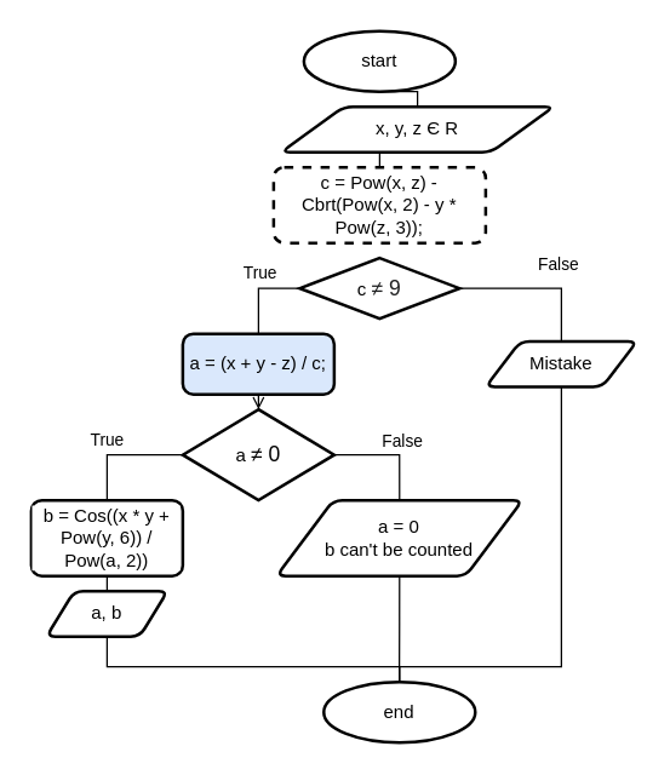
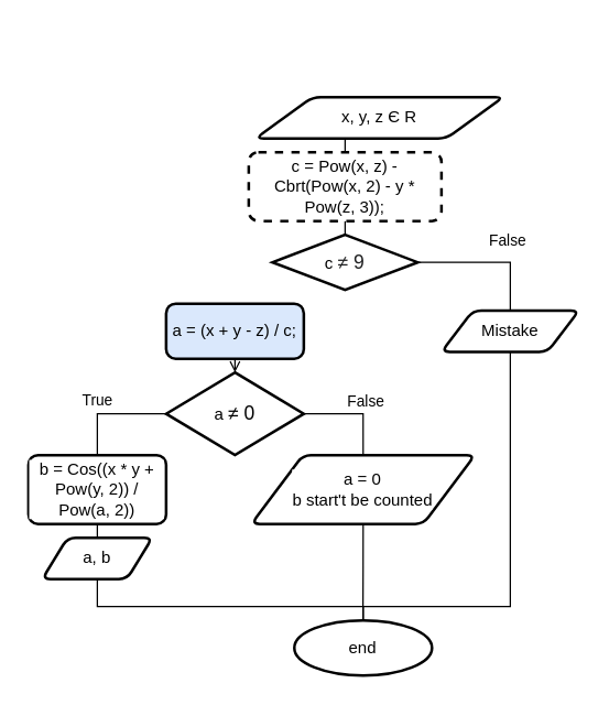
- <mxCell id="3" value="start" style="strokeWidth=2;html=1;shape=mxgraph.flowchart.start_2;whiteSpace=wrap;" parent="1" vertex="1"><mxGeometry x="200" y="20" width="100" height="40" as="geometry" /></mxCell>
- <mxCell id="2" style="edgeStyle=orthogonalEdgeStyle;rounded=0;orthogonalLoop=1;jettySize=auto;html=1;exitX=0.5;exitY=1;exitDx=0;exitDy=0;exitPerimeter=0;entryX=0.5;entryY=0;entryDx=0;entryDy=0;endArrow=none;endFill=0;" parent="1" source="3" target="5" edge="1"><mxGeometry relative="1" as="geometry" /></mxCell>
+ <mxCell id="11" style="edgeStyle=orthogonalEdgeStyle;rounded=0;orthogonalLoop=1;jettySize=auto;html=1;exitX=0.5;exitY=1;exitDx=0;exitDy=0;entryX=0.5;entryY=0;entryDx=0;entryDy=0;entryPerimeter=0;endArrow=none;endFill=0;" parent="1" source="12" target="10" edge="1"><mxGeometry relative="1" as="geometry" /></mxCell>
- <mxCell id="6" style="edgeStyle=orthogonalEdgeStyle;rounded=0;orthogonalLoop=1;jettySize=auto;html=1;exitX=0;exitY=0.5;exitDx=0;exitDy=0;exitPerimeter=0;endArrow=none;endFill=0;" parent="1" source="10" target="14" edge="1"><mxGeometry relative="1" as="geometry" /></mxCell>
- <mxCell id="7" value="True" style="edgeLabel;html=1;align=center;verticalAlign=middle;resizable=0;points=[];" parent="6" vertex="1" connectable="0"><mxGeometry x="0.08" y="3" relative="1" as="geometry"><mxPoint x="-3" y="-14" as="offset" /></mxGeometry></mxCell>
- <mxCell id="20" value="b = Cos((x * y + Pow(y, 6)) / Pow(a, 2))" style="rounded=1;whiteSpace=wrap;html=1;absoluteArcSize=1;arcSize=14;strokeWidth=2;labelBackgroundColor=#FFFFFF;fontColor=#000000;" parent="1" vertex="1"><mxGeometry x="20" y="330" width="100" height="50" as="geometry" /></mxCell>
+ <mxCell id="20" value="b = Cos((x * y + Pow(y, 2)) / Pow(a, 2))" style="rounded=1;whiteSpace=wrap;html=1;absoluteArcSize=1;arcSize=14;strokeWidth=2;labelBackgroundColor=#FFFFFF;fontColor=#000000;" parent="1" vertex="1"><mxGeometry x="20" y="330" width="100" height="50" as="geometry" /></mxCell>
- <mxCell id="26" value="a = 0&lt;br&gt;b can't be counted" style="shape=parallelogram;html=1;strokeWidth=2;perimeter=parallelogramPerimeter;whiteSpace=wrap;rounded=1;arcSize=12;size=0.23;labelBackgroundColor=#FFFFFF;fontColor=#000000;" parent="1" vertex="1"><mxGeometry x="182" y="330" width="162.25" height="50" as="geometry" /></mxCell>
+ <mxCell id="26" value="a = 0&lt;br&gt;b start't be counted" style="shape=parallelogram;html=1;strokeWidth=2;perimeter=parallelogramPerimeter;whiteSpace=wrap;rounded=1;arcSize=12;size=0.23;labelBackgroundColor=#FFFFFF;fontColor=#000000;" parent="1" vertex="1"><mxGeometry x="182" y="330" width="162.25" height="50" as="geometry" /></mxCell>
